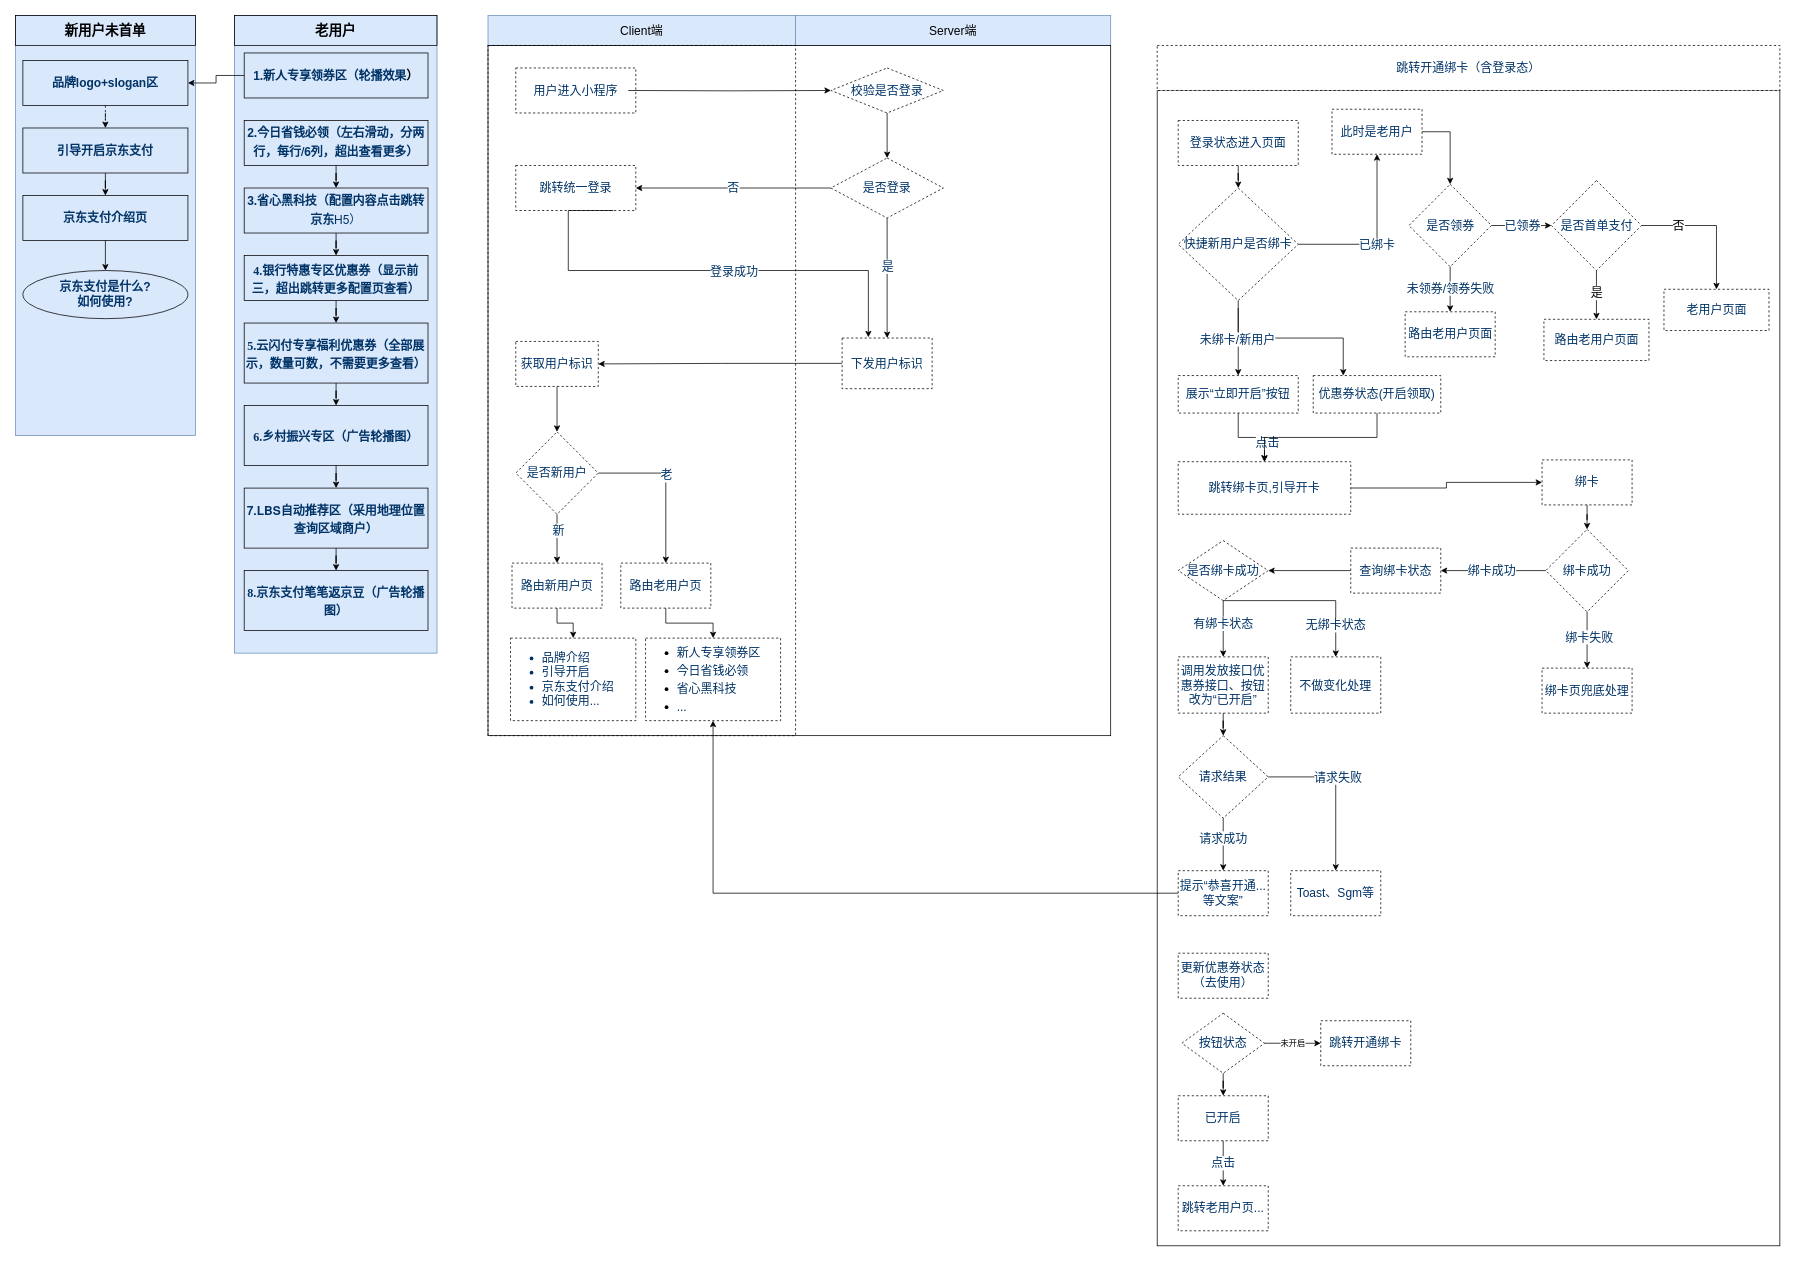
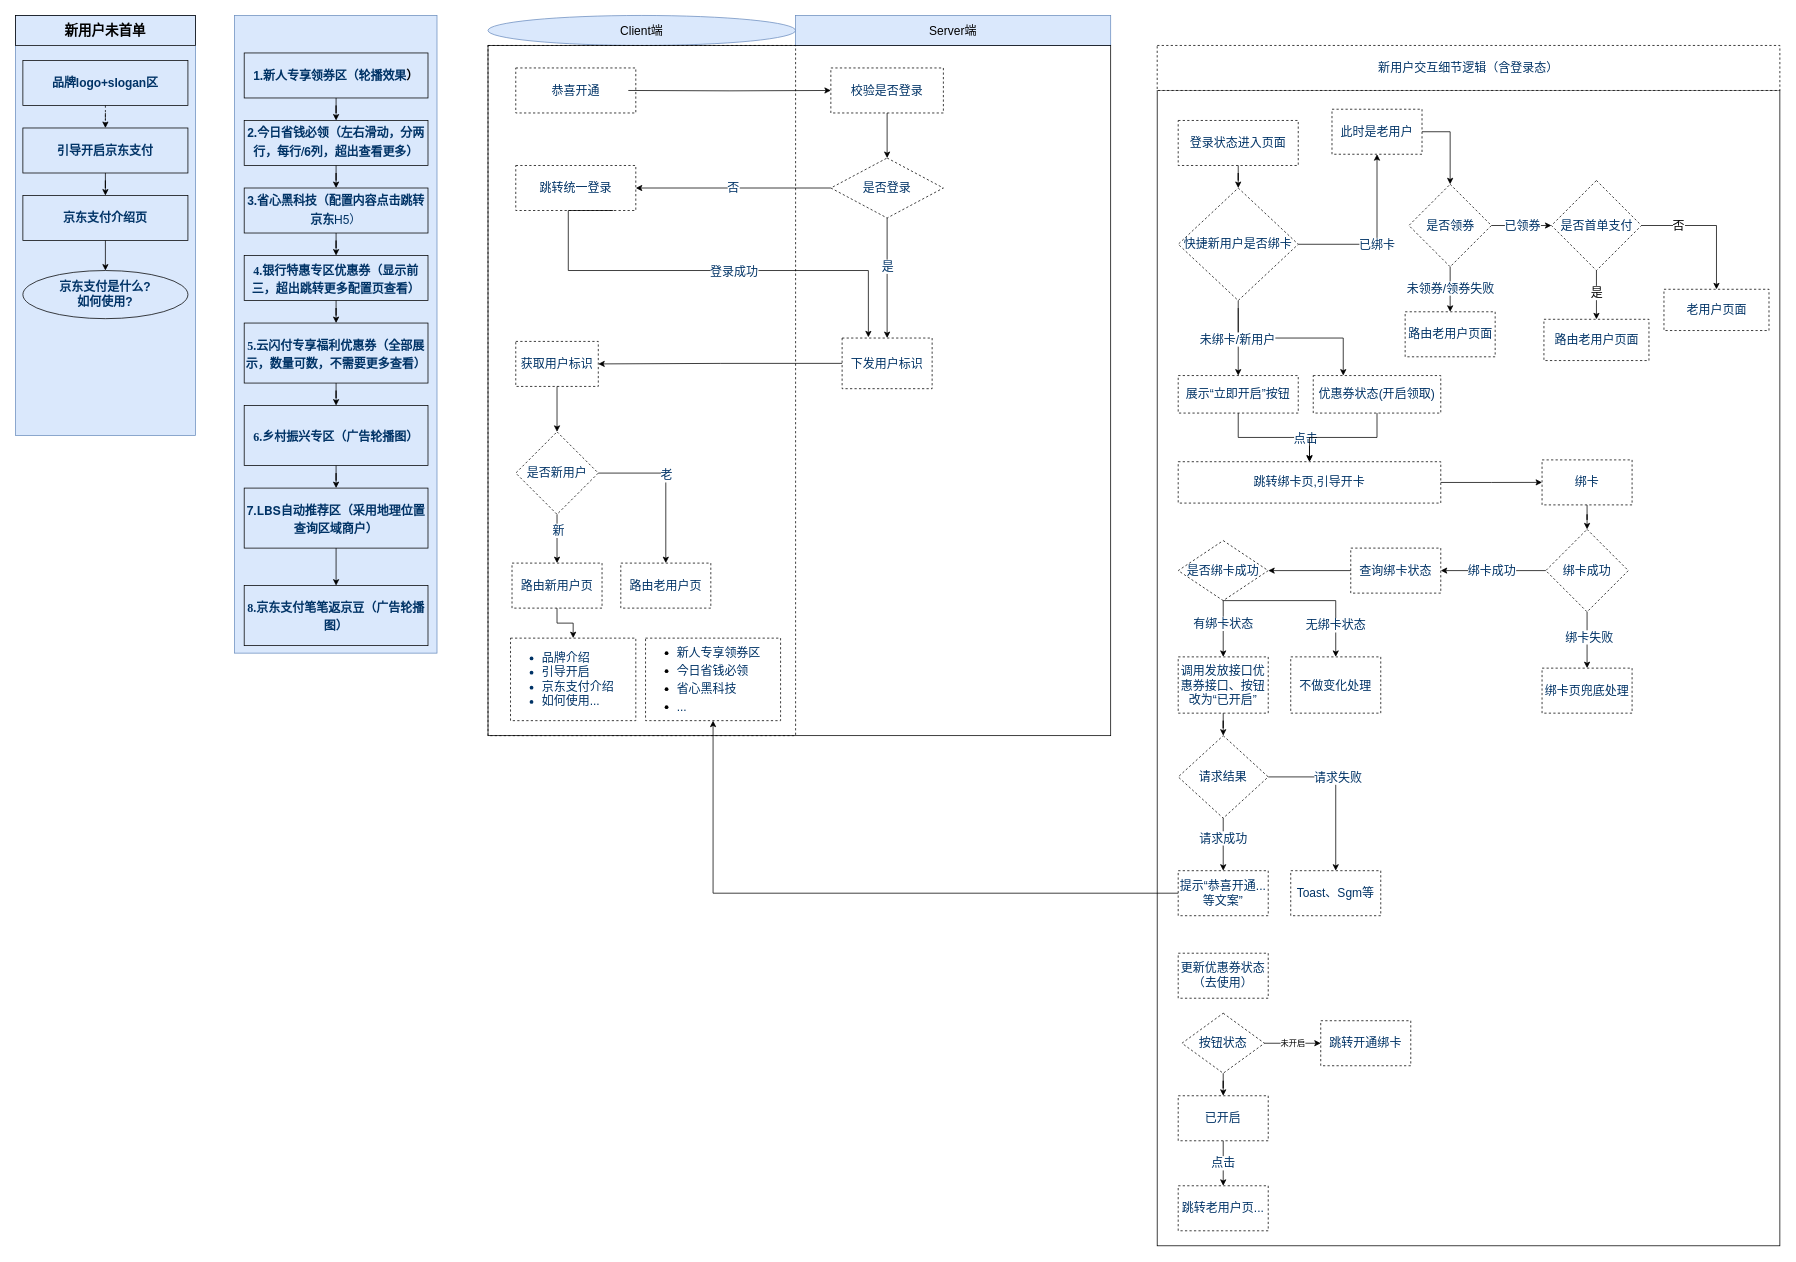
- <mxCell id="13" value="&lt;font size=&quot;1&quot;&gt;&lt;b style=&quot;font-size: 18px&quot;&gt;老用户&lt;/b&gt;&lt;/font&gt;" style="rounded=0;whiteSpace=wrap;html=1;sketch=0;fillColor=none;" parent="1" vertex="1"><mxGeometry x="312" y="20" width="270" height="40" as="geometry" /></mxCell>
- <mxCell id="29" value="Client端" style="rounded=0;whiteSpace=wrap;html=1;sketch=0;fontFamily=Helvetica;fontSize=16;strokeColor=#6c8ebf;fillColor=#dae8fc;" parent="1" vertex="1"><mxGeometry x="650" y="20" width="410" height="40" as="geometry" /></mxCell>
+ <mxCell id="29" value="Client端" style="ellipse;whiteSpace=wrap;html=1;sketch=0;fontFamily=Helvetica;fontSize=16;strokeColor=#6c8ebf;fillColor=#dae8fc;" parent="1" vertex="1"><mxGeometry x="650" y="20" width="410" height="40" as="geometry" /></mxCell>
- <mxCell id="62" value="跳转开通绑卡（含登录态）" style="rounded=0;whiteSpace=wrap;html=1;dashed=1;labelBackgroundColor=none;sketch=0;fontFamily=Helvetica;fontSize=16;fontColor=#003366;strokeColor=default;fillColor=default;" parent="1" vertex="1"><mxGeometry x="1542" y="60" width="830" height="60" as="geometry" /></mxCell>
+ <mxCell id="62" value="新用户交互细节逻辑（含登录态）" style="rounded=0;whiteSpace=wrap;html=1;dashed=1;labelBackgroundColor=none;sketch=0;fontFamily=Helvetica;fontSize=16;fontColor=#003366;strokeColor=default;fillColor=default;" parent="1" vertex="1"><mxGeometry x="1542" y="60" width="830" height="60" as="geometry" /></mxCell>
- <mxCell id="14" value="" style="edgeStyle=orthogonalEdgeStyle;rounded=0;orthogonalLoop=1;jettySize=auto;html=1;fontSize=16;fontColor=#003366;" parent="1" source="15" target="5" edge="1"><mxGeometry relative="1" as="geometry" /></mxCell>
+ <mxCell id="14" value="" style="edgeStyle=orthogonalEdgeStyle;rounded=0;orthogonalLoop=1;jettySize=auto;html=1;fontSize=16;fontColor=#003366;entryX=0.5;entryY=0;entryDx=0;entryDy=0;" parent="1" source="15" target="17" edge="1"><mxGeometry relative="1" as="geometry" /></mxCell>
- <mxCell id="35" value="用户进入小程序" style="rounded=0;whiteSpace=wrap;html=1;dashed=1;sketch=0;fontFamily=Helvetica;fontSize=16;fontColor=#003366;strokeColor=default;fillColor=none;" parent="1" vertex="1"><mxGeometry x="687" y="90" width="160" height="60" as="geometry" /></mxCell>
+ <mxCell id="35" value="恭喜开通" style="rounded=0;whiteSpace=wrap;html=1;dashed=1;sketch=0;fontFamily=Helvetica;fontSize=16;fontColor=#003366;strokeColor=default;fillColor=none;" parent="1" vertex="1"><mxGeometry x="687" y="90" width="160" height="60" as="geometry" /></mxCell>
- <mxCell id="36" value="校验是否登录" style="rhombus;whiteSpace=wrap;html=1;fontSize=16;fillColor=none;fontColor=#003366;dashed=1;sketch=0;" parent="1" vertex="1"><mxGeometry x="1107" y="90" width="150" height="60" as="geometry" /></mxCell>
+ <mxCell id="36" value="校验是否登录" style="whiteSpace=wrap;html=1;fontSize=16;fillColor=none;fontColor=#003366;rounded=0;dashed=1;sketch=0;" parent="1" vertex="1"><mxGeometry x="1107" y="90" width="150" height="60" as="geometry" /></mxCell>
- <mxCell id="76" value="跳转绑卡页,引导开卡" style="whiteSpace=wrap;html=1;fontSize=16;fillColor=none;fontColor=#003366;rounded=0;dashed=1;sketch=0;" parent="1" vertex="1"><mxGeometry x="1570" y="614.85" width="230" height="70" as="geometry" /></mxCell>
+ <mxCell id="76" value="跳转绑卡页,引导开卡" style="whiteSpace=wrap;html=1;fontSize=16;fillColor=none;fontColor=#003366;rounded=0;dashed=1;sketch=0;" parent="1" vertex="1"><mxGeometry x="1570" y="614.85" width="350" height="55.15" as="geometry" /></mxCell>
- <mxCell id="28" value="&lt;h3 id=&quot;id-京东支付小程序一期-页面分为”品牌logo＋slogan“区域、”引导开启按钮“区域、京东支付介绍及京东支付使用介绍区域&quot; style=&quot;margin: 0px ; padding: 0px ; line-height: 1.5 ; letter-spacing: -0.006em&quot;&gt;&lt;p class=&quot;p1&quot; style=&quot;margin: 0px ; font-stretch: normal ; line-height: normal ; font-family: &amp;#34;pingfang sc&amp;#34; ; letter-spacing: normal&quot;&gt;&lt;font style=&quot;font-size: 16px&quot; color=&quot;#003366&quot;&gt;8.京东支付笔笔返京豆（广告轮播图）&lt;/font&gt;&lt;/p&gt;&lt;/h3&gt;" style="rounded=0;whiteSpace=wrap;html=1;sketch=0;fillColor=none;align=center;" parent="1" vertex="1"><mxGeometry x="325" y="760" width="245" height="80" as="geometry" /></mxCell>
+ <mxCell id="28" value="&lt;h3 id=&quot;id-京东支付小程序一期-页面分为”品牌logo＋slogan“区域、”引导开启按钮“区域、京东支付介绍及京东支付使用介绍区域&quot; style=&quot;margin: 0px ; padding: 0px ; line-height: 1.5 ; letter-spacing: -0.006em&quot;&gt;&lt;p class=&quot;p1&quot; style=&quot;margin: 0px ; font-stretch: normal ; line-height: normal ; font-family: &amp;#34;pingfang sc&amp;#34; ; letter-spacing: normal&quot;&gt;&lt;font style=&quot;font-size: 16px&quot; color=&quot;#003366&quot;&gt;8.京东支付笔笔返京豆（广告轮播图）&lt;/font&gt;&lt;/p&gt;&lt;/h3&gt;" style="rounded=0;whiteSpace=wrap;html=1;sketch=0;fillColor=none;align=center;" parent="1" vertex="1"><mxGeometry x="325" y="780" width="245" height="80" as="geometry" /></mxCell>
- <mxCell id="58" value="" style="edgeStyle=orthogonalEdgeStyle;rounded=0;orthogonalLoop=1;jettySize=auto;html=1;fontFamily=Helvetica;fontSize=16;fontColor=#003366;" parent="1" source="46" target="57" edge="1"><mxGeometry relative="1" as="geometry" /></mxCell>
